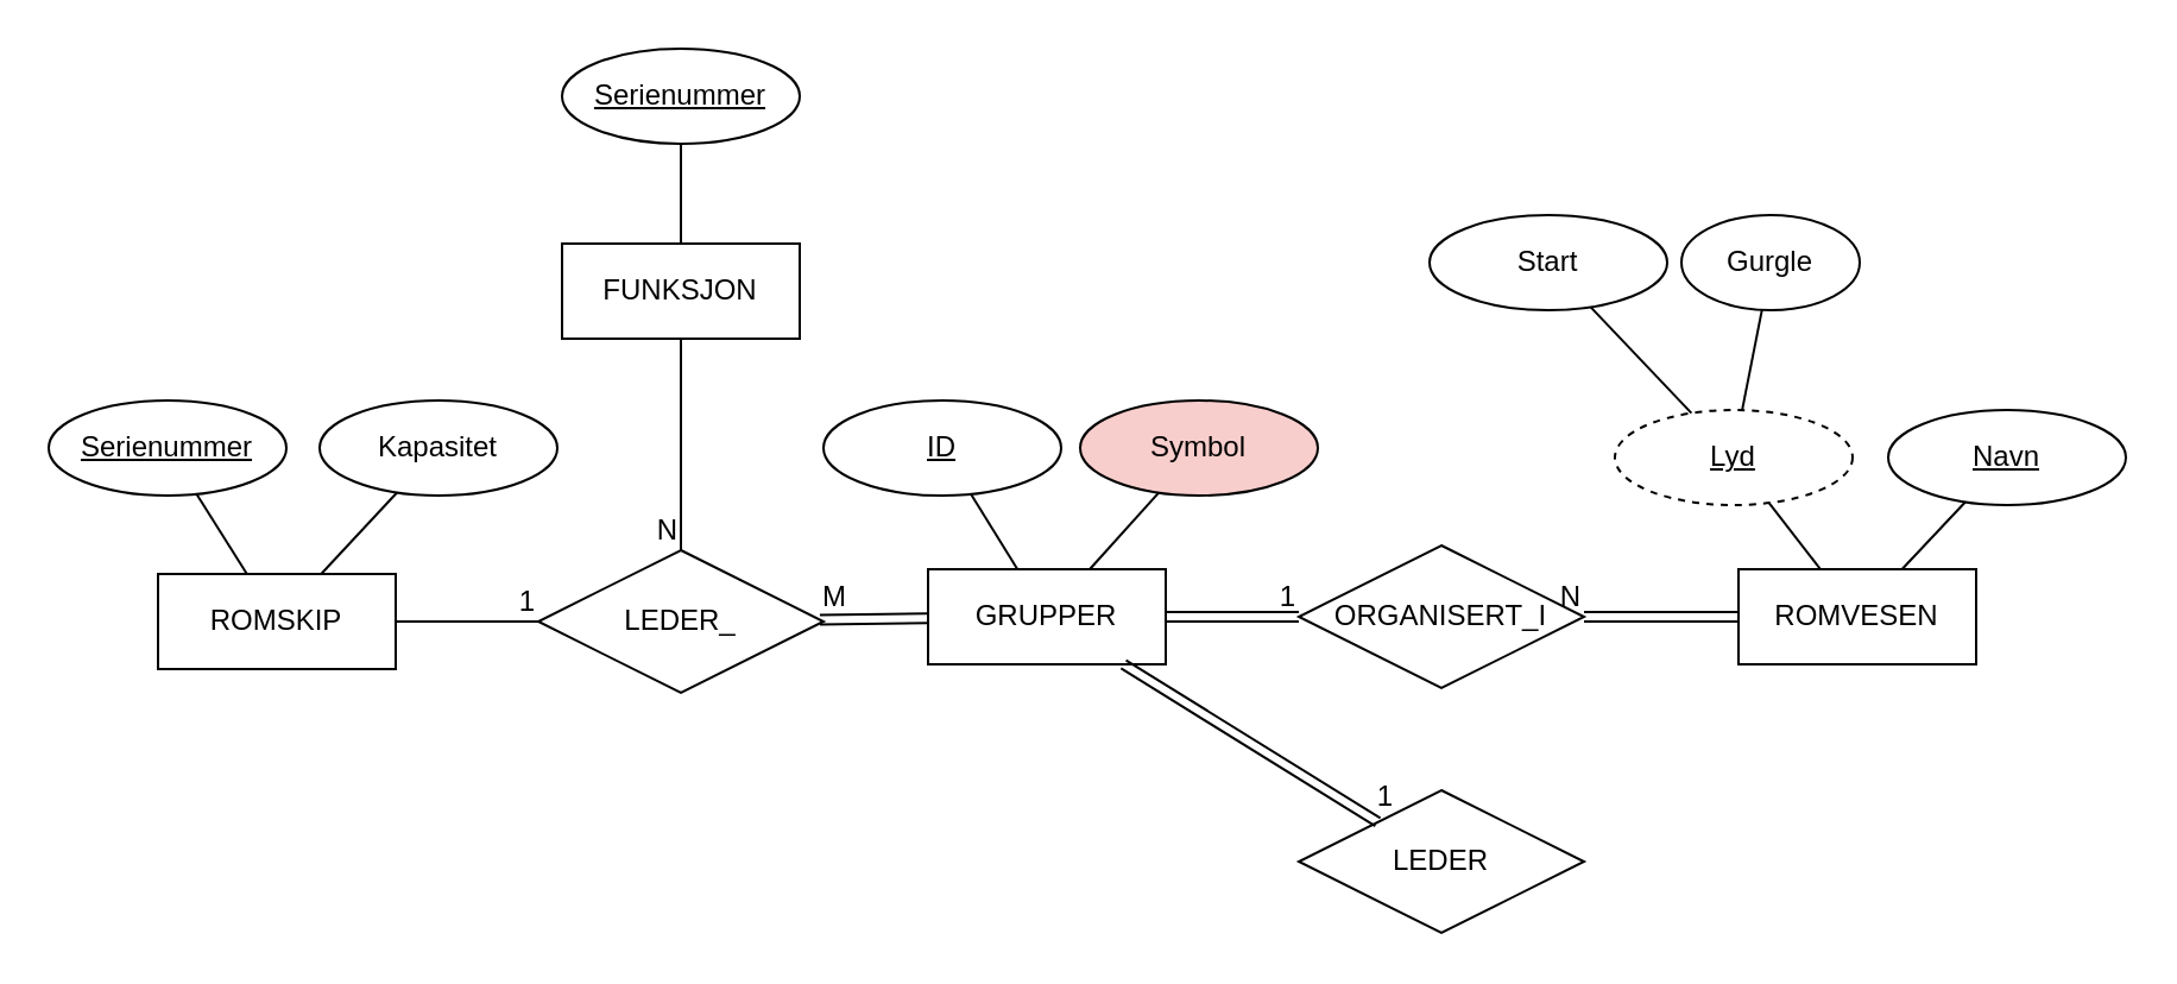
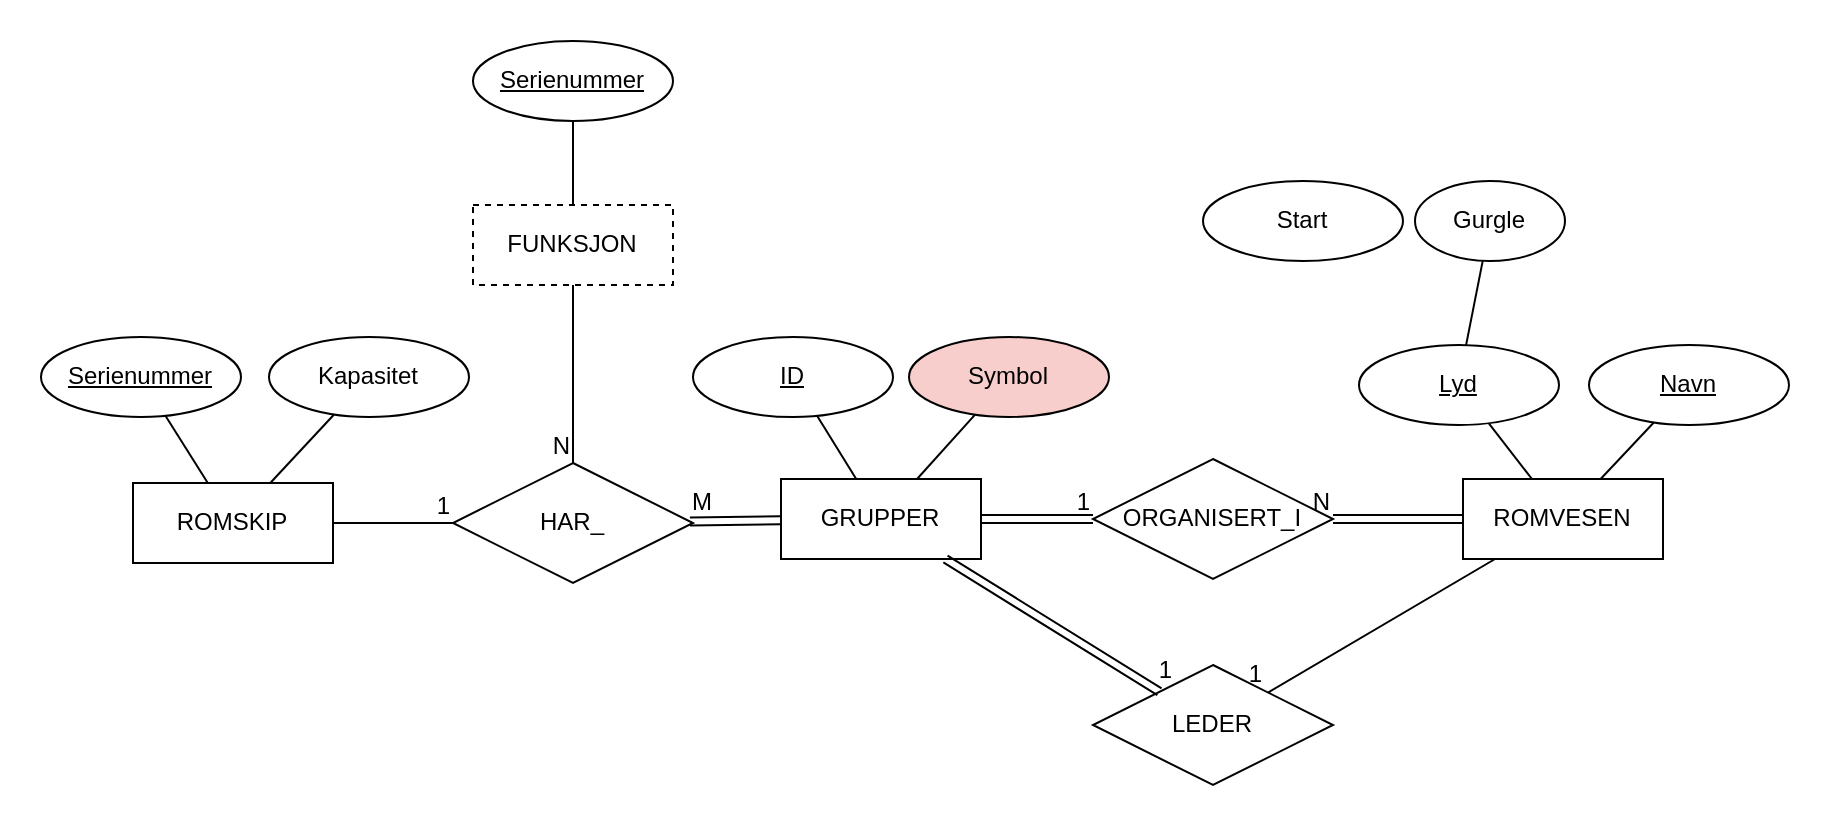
- <mxCell id="21" value="FUNKSJON" style="whiteSpace=wrap;html=1;align=center;" parent="1" vertex="1"><mxGeometry x="236" y="102" width="100" height="40" as="geometry" /></mxCell>
+ <mxCell id="21" value="FUNKSJON" style="whiteSpace=wrap;html=1;align=center;dashed=1;" parent="1" vertex="1"><mxGeometry x="236" y="102" width="100" height="40" as="geometry" /></mxCell>
- <mxCell id="7" value="" style="endArrow=none;html=1;rounded=0;" parent="1" source="6" target="9" edge="1"><mxGeometry relative="1" as="geometry"><mxPoint x="801" y="99" as="sourcePoint" /><mxPoint x="776" y="71" as="targetPoint" /></mxGeometry></mxCell>
- <mxCell id="6" value="Lyd" style="ellipse;whiteSpace=wrap;html=1;align=center;fontStyle=4;dashed=1;" parent="1" vertex="1"><mxGeometry x="679" y="172" width="100" height="40" as="geometry" /></mxCell>
+ <mxCell id="6" value="Lyd" style="ellipse;whiteSpace=wrap;html=1;align=center;fontStyle=4;" parent="1" vertex="1"><mxGeometry x="679" y="172" width="100" height="40" as="geometry" /></mxCell>
- <mxCell id="32" value="LEDER_" style="shape=rhombus;perimeter=rhombusPerimeter;whiteSpace=wrap;html=1;align=center;" parent="1" vertex="1"><mxGeometry x="226" y="231" width="120" height="60" as="geometry" /></mxCell>
+ <mxCell id="32" value="HAR_" style="shape=rhombus;perimeter=rhombusPerimeter;whiteSpace=wrap;html=1;align=center;" parent="1" vertex="1"><mxGeometry x="226" y="231" width="120" height="60" as="geometry" /></mxCell>
+ <mxCell id="28" value="" style="endArrow=none;html=1;rounded=0;" parent="1" source="2" target="16" edge="1"><mxGeometry relative="1" as="geometry"><mxPoint x="412" y="278" as="sourcePoint" /><mxPoint x="572" y="278" as="targetPoint" /></mxGeometry></mxCell>
+ <mxCell id="29" value="1" style="resizable=0;html=1;whiteSpace=wrap;align=right;verticalAlign=bottom;" parent="28" connectable="0" vertex="1"><mxGeometry x="1" relative="1" as="geometry"><mxPoint x="-1" y="-1" as="offset" /></mxGeometry></mxCell>
